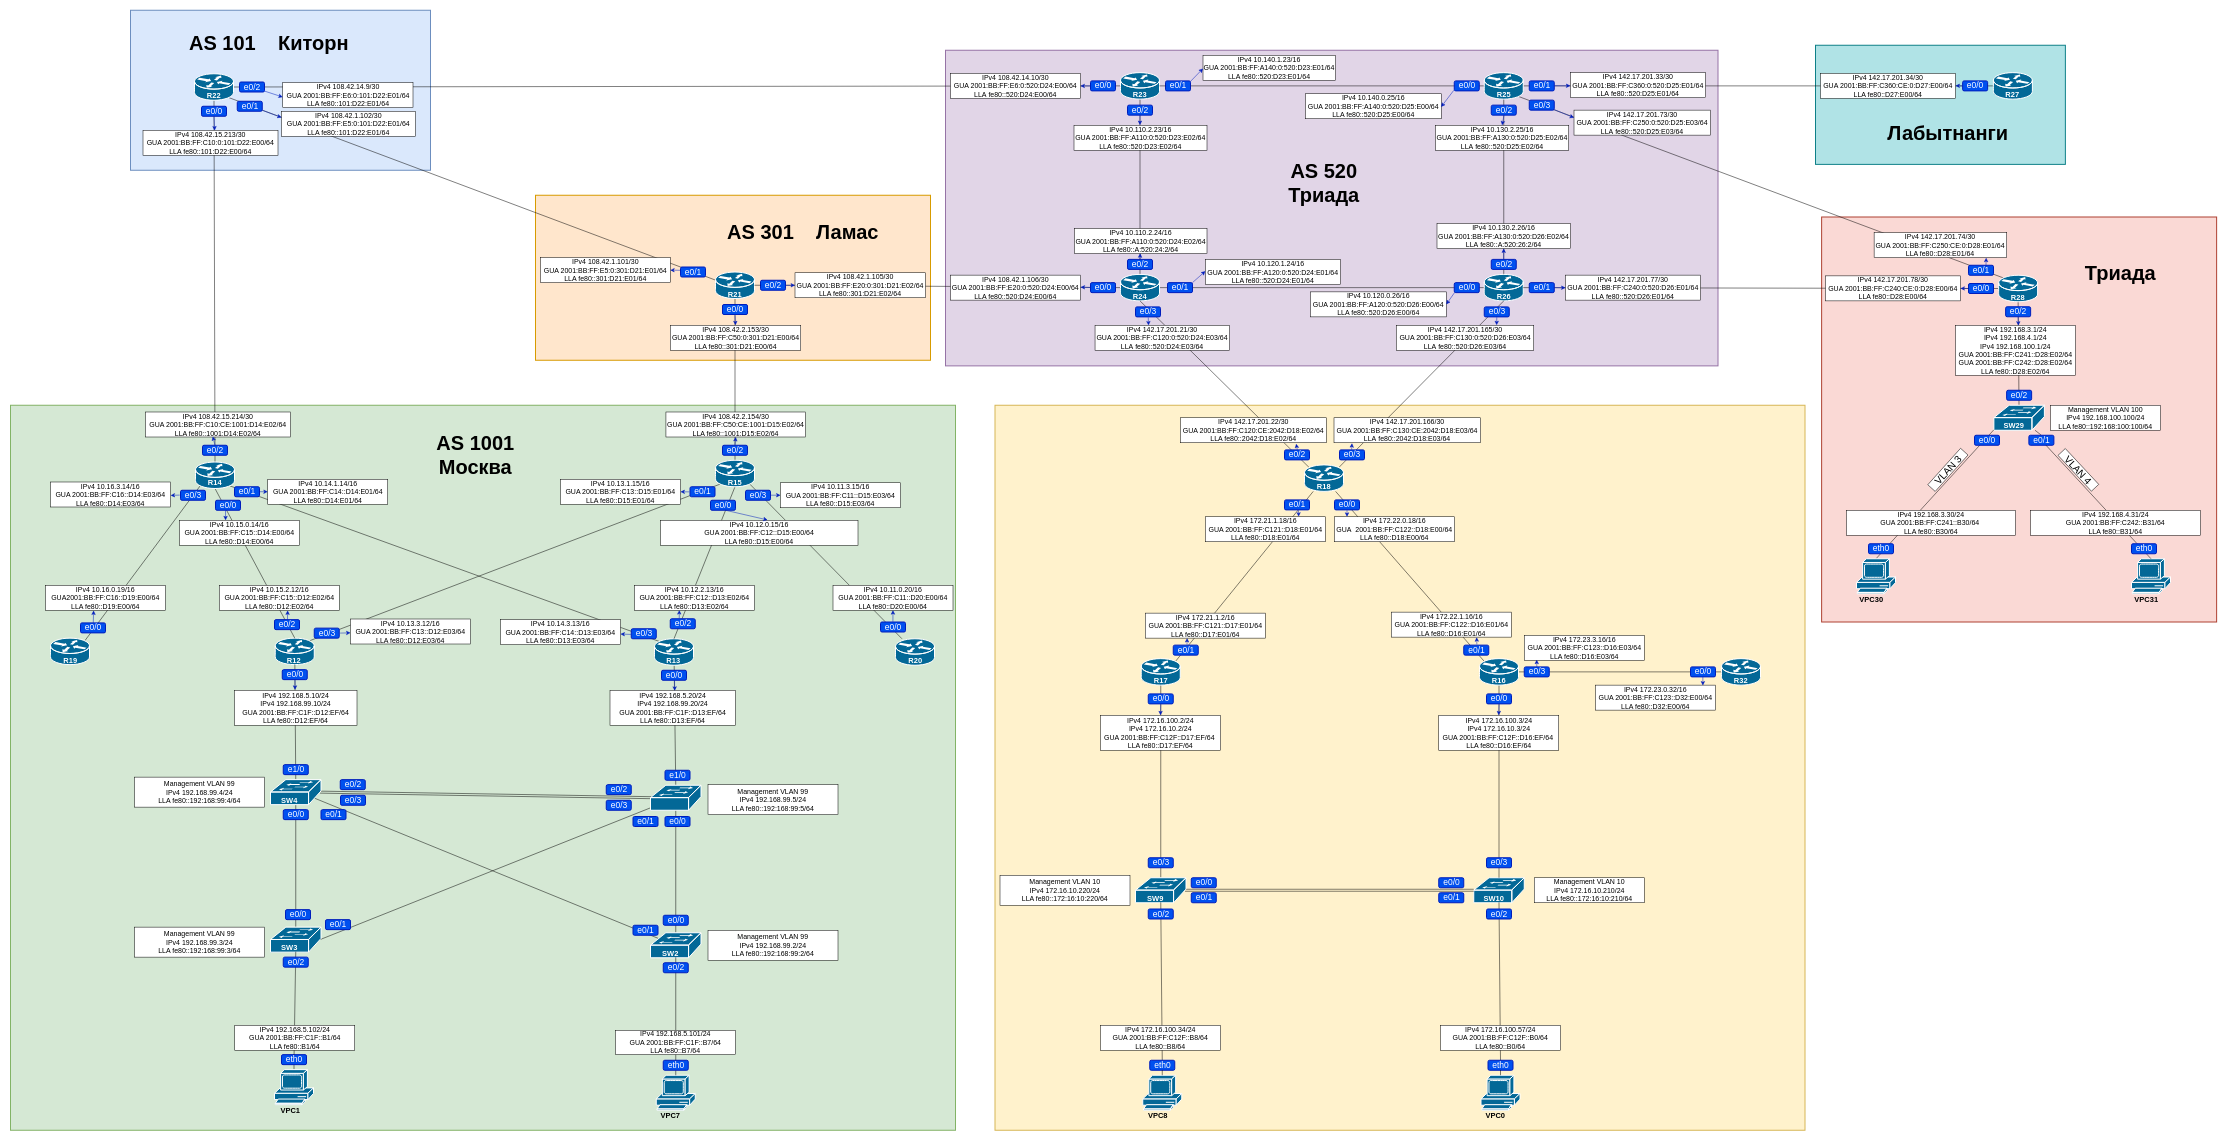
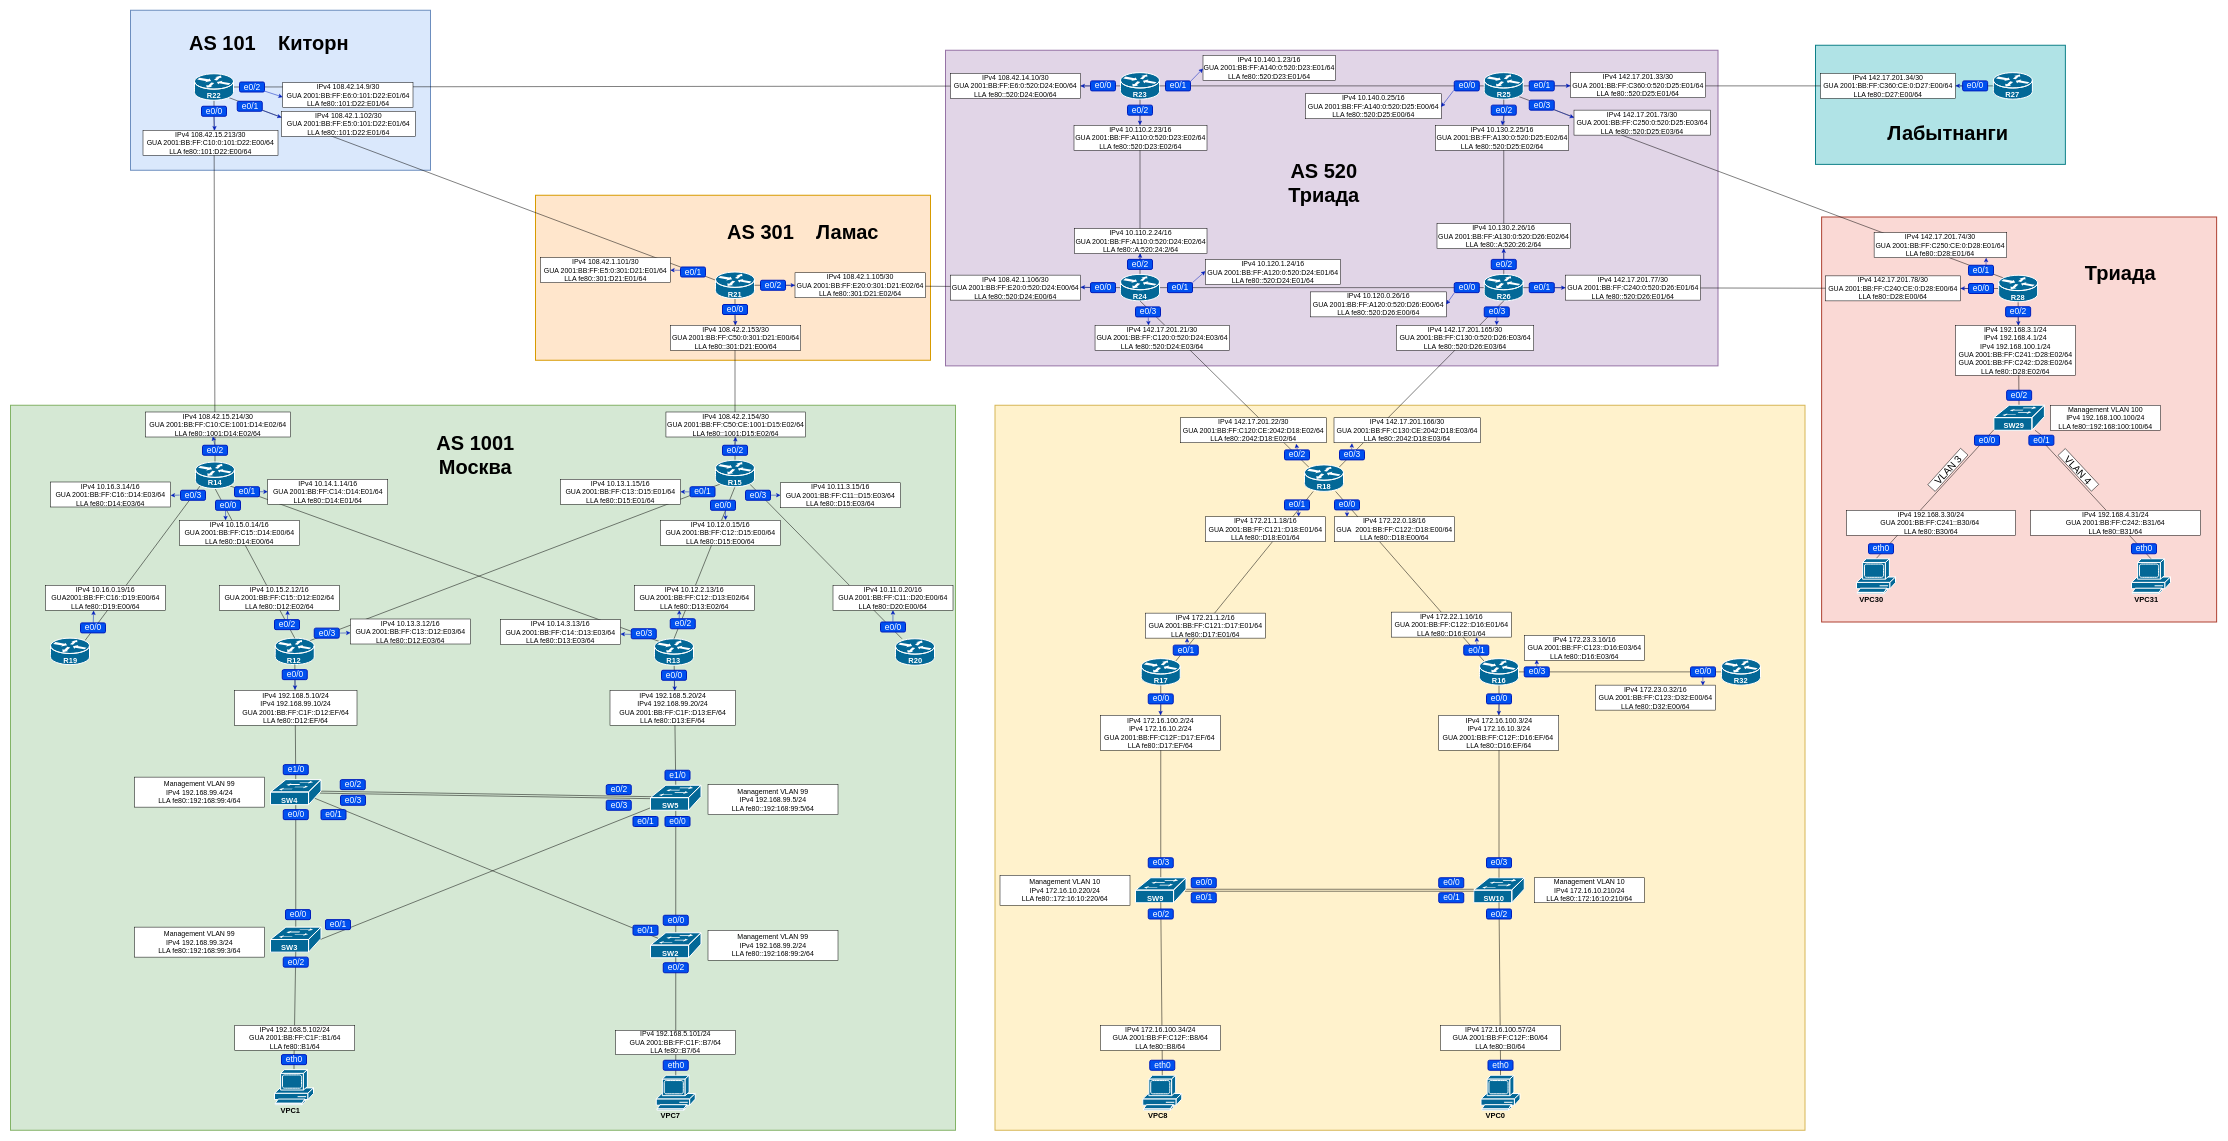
- <mxCell id="212" value="&lt;font style=&quot;font-size: 14px&quot;&gt;IPv4 10.12.0.15/16&lt;br&gt;GUA 2001:BB:FF:C12::D15:E00/64&lt;br&gt;LLA fe80::D15:E00/64&lt;/font&gt;" style="text;html=1;strokeColor=#000000;fillColor=#ffffff;align=center;verticalAlign=middle;whiteSpace=wrap;rounded=0;" parent="1" vertex="1"><mxGeometry x="1320" y="1040" width="395" height="50" as="geometry" /></mxCell>
+ <mxCell id="212" value="&lt;font style=&quot;font-size: 14px&quot;&gt;IPv4 10.12.0.15/16&lt;br&gt;GUA 2001:BB:FF:C12::D15:E00/64&lt;br&gt;LLA fe80::D15:E00/64&lt;/font&gt;" style="text;html=1;strokeColor=#000000;fillColor=#ffffff;align=center;verticalAlign=middle;whiteSpace=wrap;rounded=0;" parent="1" vertex="1"><mxGeometry x="1320" y="1040" width="240" height="50" as="geometry" /></mxCell>
+ <mxCell id="181" value="&lt;b&gt;&lt;font color=&quot;#ffffff&quot; style=&quot;font-size: 15px&quot;&gt;SW5&lt;br&gt;&lt;/font&gt;&lt;/b&gt;" style="text;html=1;strokeColor=none;fillColor=none;align=center;verticalAlign=middle;whiteSpace=wrap;rounded=0;" parent="1" vertex="1"><mxGeometry x="1320" y="1600" width="40" height="20" as="geometry" /></mxCell>
